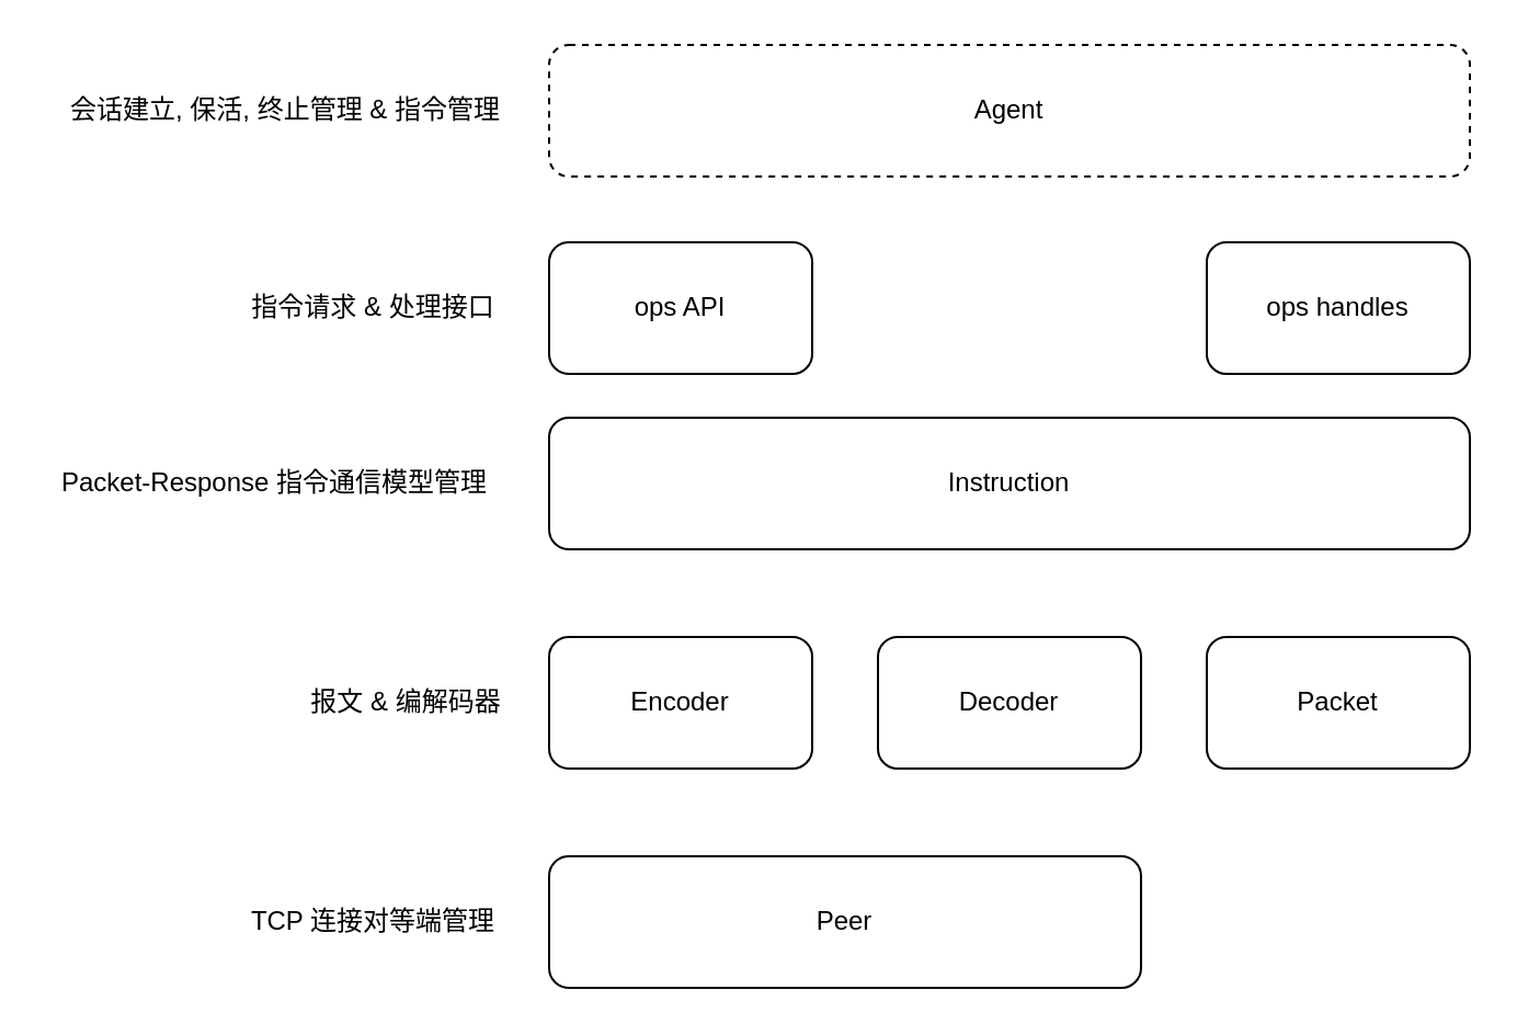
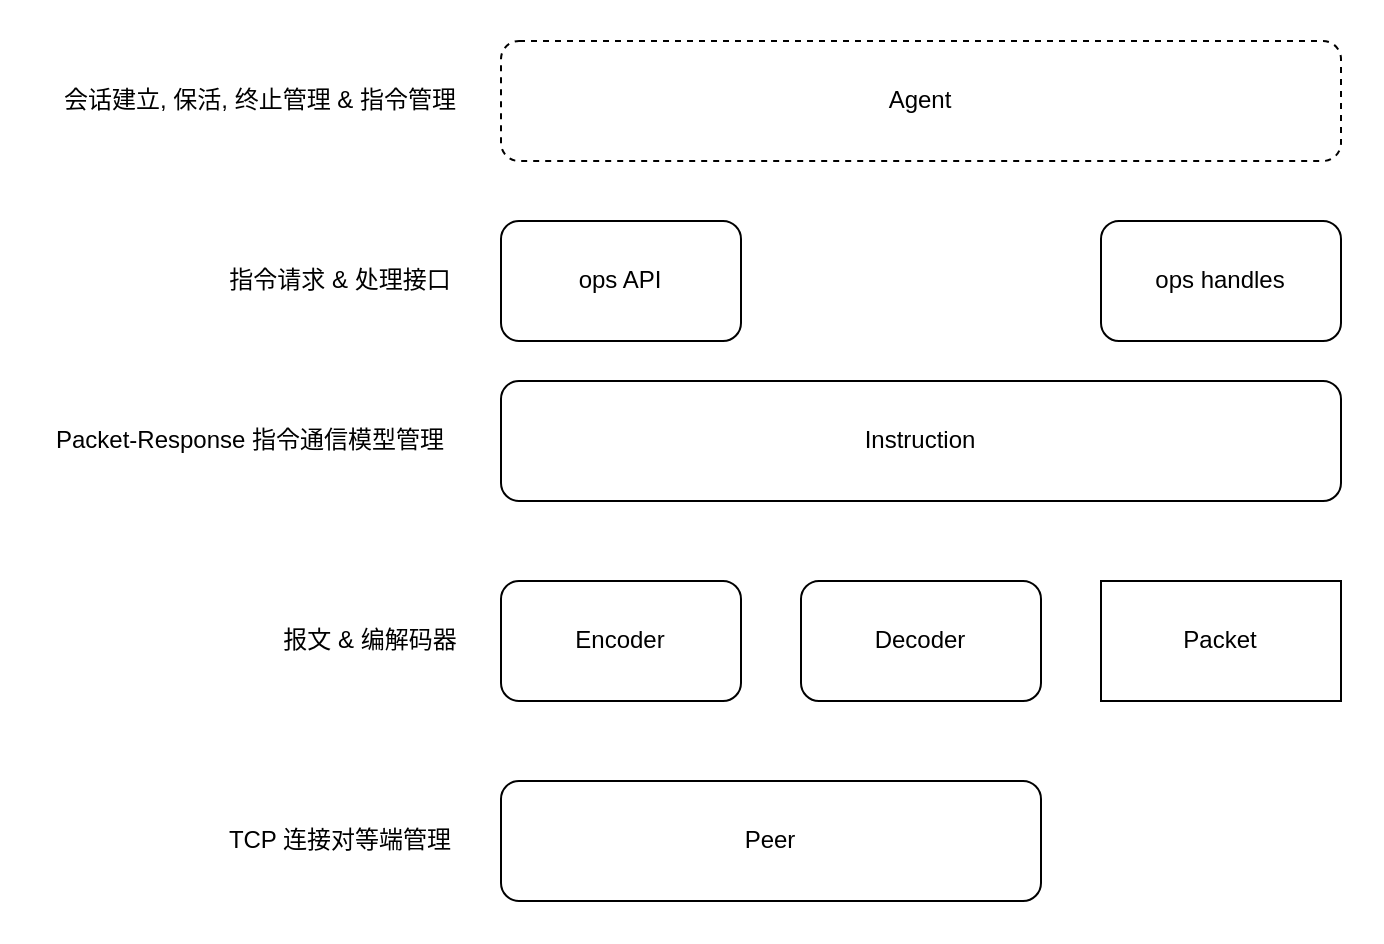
- <mxCell id="6" value="Packet" style="rounded=1;whiteSpace=wrap;html=1;" vertex="1" parent="1"><mxGeometry x="550" y="290" width="120" height="60" as="geometry" /></mxCell>
+ <mxCell id="6" value="Packet" style="whiteSpace=wrap;html=1;rounded=0;" vertex="1" parent="1"><mxGeometry x="550" y="290" width="120" height="60" as="geometry" /></mxCell>
